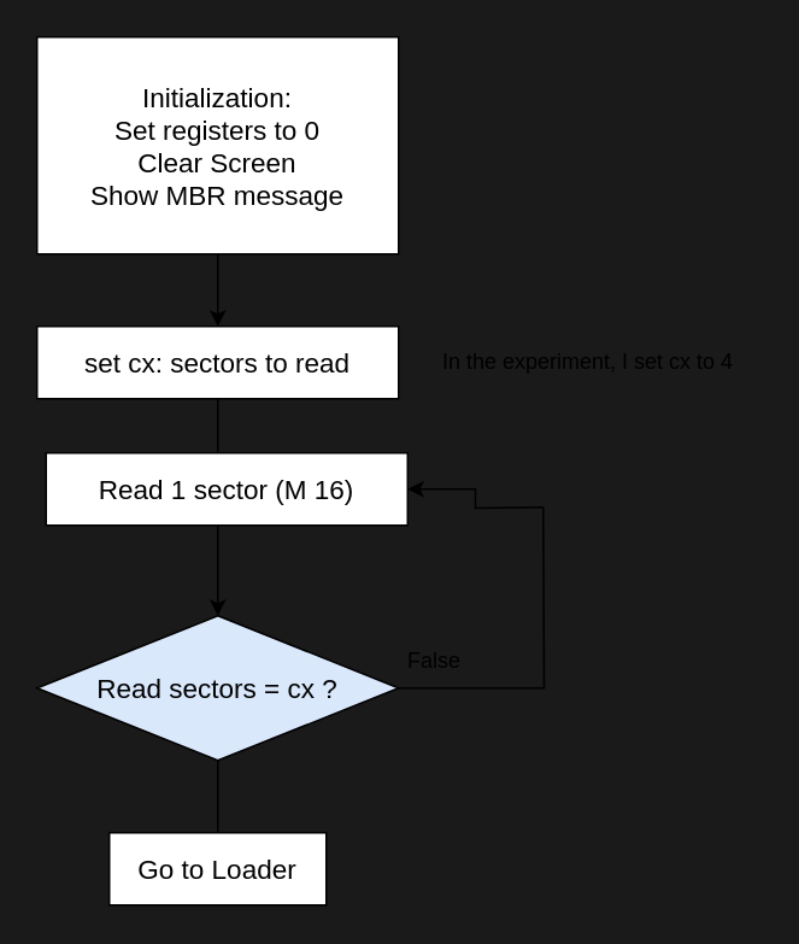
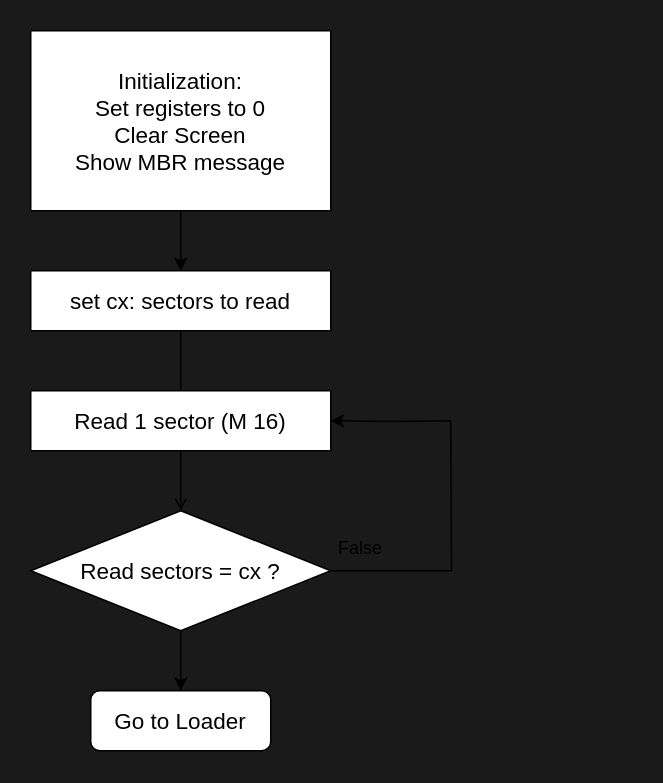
- <mxCell id="13" value="In the experiment, I set cx to 4" style="text;html=1;align=center;verticalAlign=middle;whiteSpace=wrap;rounded=0;" vertex="1" parent="1"><mxGeometry x="230" y="185" width="190" height="30" as="geometry" /></mxCell>
- <mxCell id="9" value="Read 1 sector (M 16)" style="whiteSpace=wrap;html=1;fontSize=15;rounded=0;" vertex="1" parent="1"><mxGeometry x="25" y="250" width="200" height="40" as="geometry" /></mxCell>
+ <mxCell id="9" value="Read 1 sector (M 16)" style="whiteSpace=wrap;html=1;fontSize=15;rounded=0;" vertex="1" parent="1"><mxGeometry x="20" y="260" width="200" height="40" as="geometry" /></mxCell>
- <mxCell id="4" value="" style="edgeStyle=orthogonalEdgeStyle;rounded=0;orthogonalLoop=1;jettySize=auto;html=1;" edge="1" parent="1" source="5" target="8"><mxGeometry relative="1" as="geometry" /></mxCell>
+ <mxCell id="4" value="" style="edgeStyle=orthogonalEdgeStyle;rounded=0;orthogonalLoop=1;jettySize=auto;html=1;endArrow=open;" edge="1" parent="1" source="5" target="8"><mxGeometry relative="1" as="geometry" /></mxCell>
- <mxCell id="8" value="Read sectors = cx ?" style="rhombus;whiteSpace=wrap;html=1;fontSize=15;rounded=0;fillColor=#dae8fc;" vertex="1" parent="1"><mxGeometry x="20" y="340" width="200" height="80" as="geometry" /></mxCell>
+ <mxCell id="8" value="Read sectors = cx ?" style="rhombus;whiteSpace=wrap;html=1;fontSize=15;rounded=0;" vertex="1" parent="1"><mxGeometry x="20" y="340" width="200" height="80" as="geometry" /></mxCell>
- <mxCell id="7" value="" style="edgeStyle=orthogonalEdgeStyle;rounded=0;orthogonalLoop=1;jettySize=auto;html=1;endArrow=none;" edge="1" parent="1" source="8" target="11"><mxGeometry relative="1" as="geometry" /></mxCell>
+ <mxCell id="7" value="" style="edgeStyle=orthogonalEdgeStyle;rounded=0;orthogonalLoop=1;jettySize=auto;html=1;" edge="1" parent="1" source="8" target="11"><mxGeometry relative="1" as="geometry" /></mxCell>
- <mxCell id="11" value="Go to Loader" style="whiteSpace=wrap;html=1;fontSize=15;rounded=0;" vertex="1" parent="1"><mxGeometry x="60" y="460" width="120" height="40" as="geometry" /></mxCell>
+ <mxCell id="11" value="Go to Loader" style="whiteSpace=wrap;html=1;fontSize=15;rounded=1;" vertex="1" parent="1"><mxGeometry x="60" y="460" width="120" height="40" as="geometry" /></mxCell>
